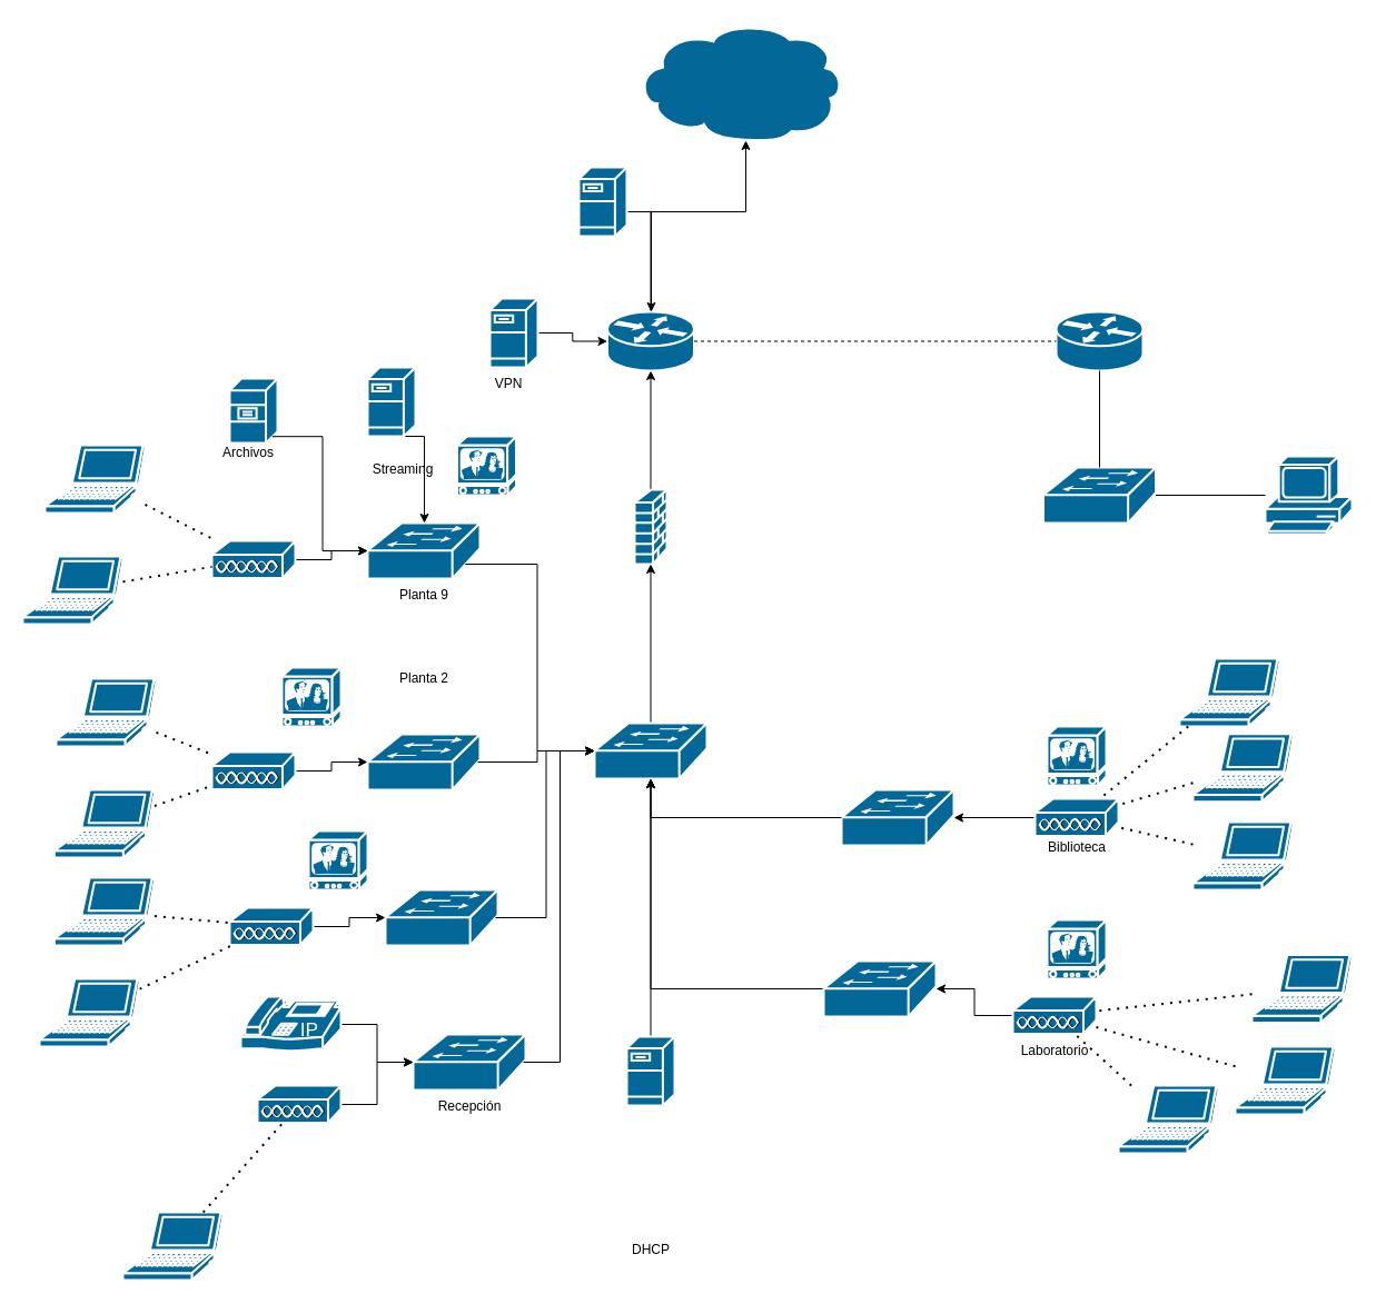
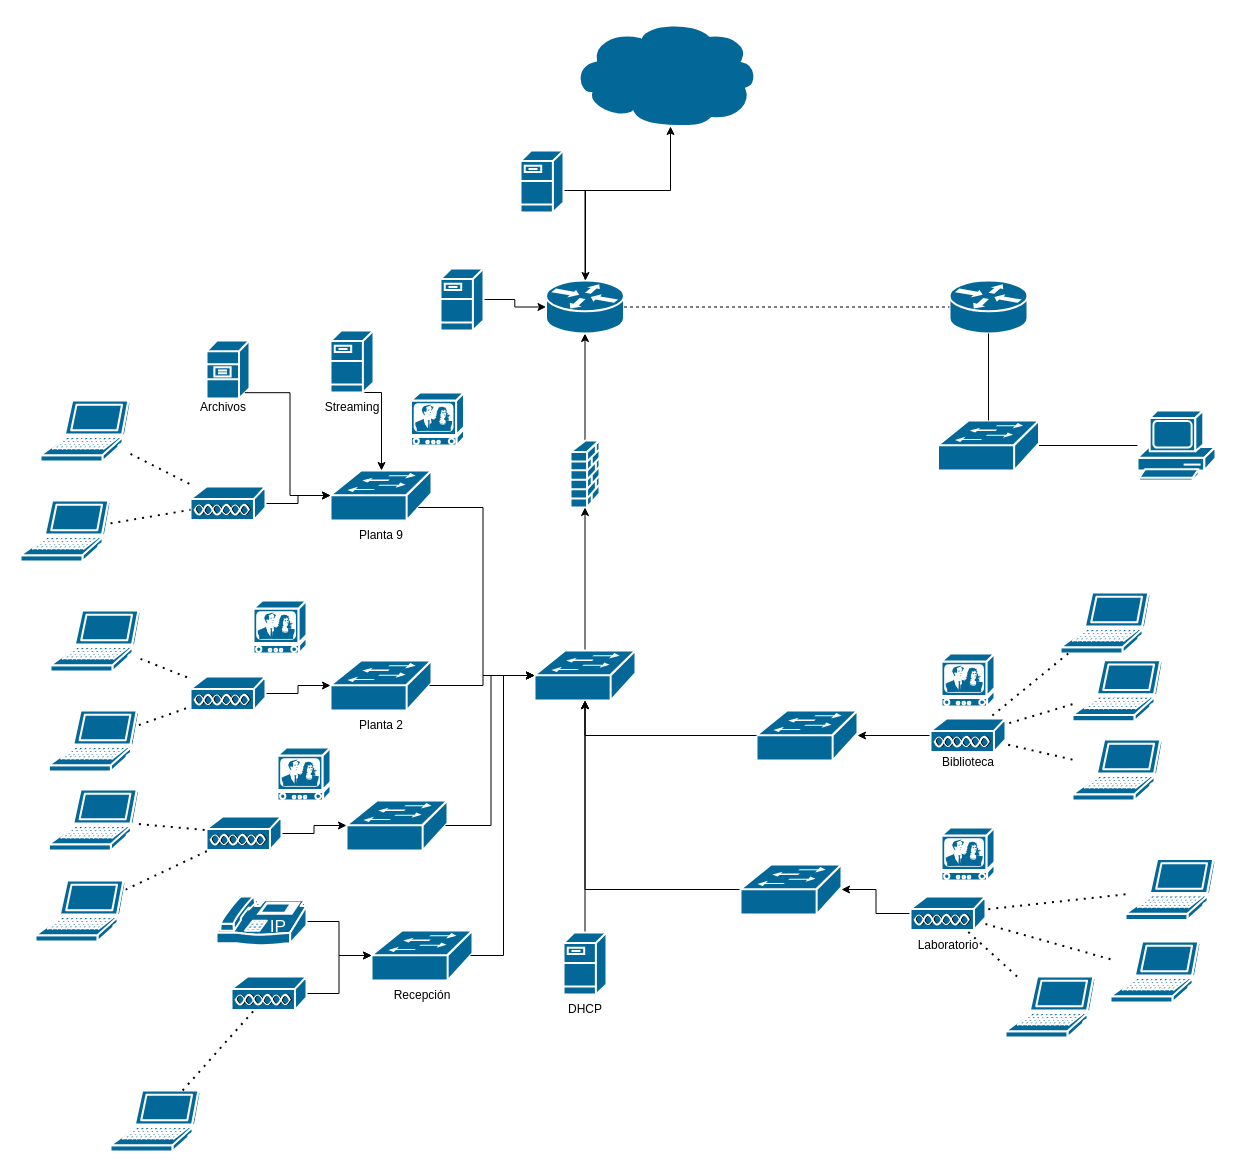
- <mxCell id="84" value="VPN" style="text;html=1;align=center;verticalAlign=middle;whiteSpace=wrap;rounded=0;" vertex="1" parent="1"><mxGeometry x="426.5" y="330" width="60" height="30" as="geometry" /></mxCell>
- <mxCell id="38" value="Streaming" style="text;html=1;align=center;verticalAlign=middle;whiteSpace=wrap;rounded=0;" vertex="1" parent="1"><mxGeometry x="331.5" y="407" width="60" height="30" as="geometry" /></mxCell>
+ <mxCell id="38" value="Streaming" style="text;html=1;align=center;verticalAlign=middle;whiteSpace=wrap;rounded=0;" vertex="1" parent="1"><mxGeometry x="321.5" y="392" width="60" height="30" as="geometry" /></mxCell>
- <mxCell id="41" value="Planta 2" style="text;html=1;align=center;verticalAlign=middle;whiteSpace=wrap;rounded=0;" vertex="1" parent="1"><mxGeometry x="350.5" y="595" width="60" height="30" as="geometry" /></mxCell>
+ <mxCell id="41" value="Planta 2" style="text;html=1;align=center;verticalAlign=middle;whiteSpace=wrap;rounded=0;" vertex="1" parent="1"><mxGeometry x="350.5" y="710" width="60" height="30" as="geometry" /></mxCell>
- <mxCell id="37" value="DHCP" style="text;html=1;align=center;verticalAlign=middle;whiteSpace=wrap;rounded=0;" vertex="1" parent="1"><mxGeometry x="554.5" y="1109" width="60" height="30" as="geometry" /></mxCell>
+ <mxCell id="37" value="DHCP" style="text;html=1;align=center;verticalAlign=middle;whiteSpace=wrap;rounded=0;" vertex="1" parent="1"><mxGeometry x="554.5" y="994" width="60" height="30" as="geometry" /></mxCell>
